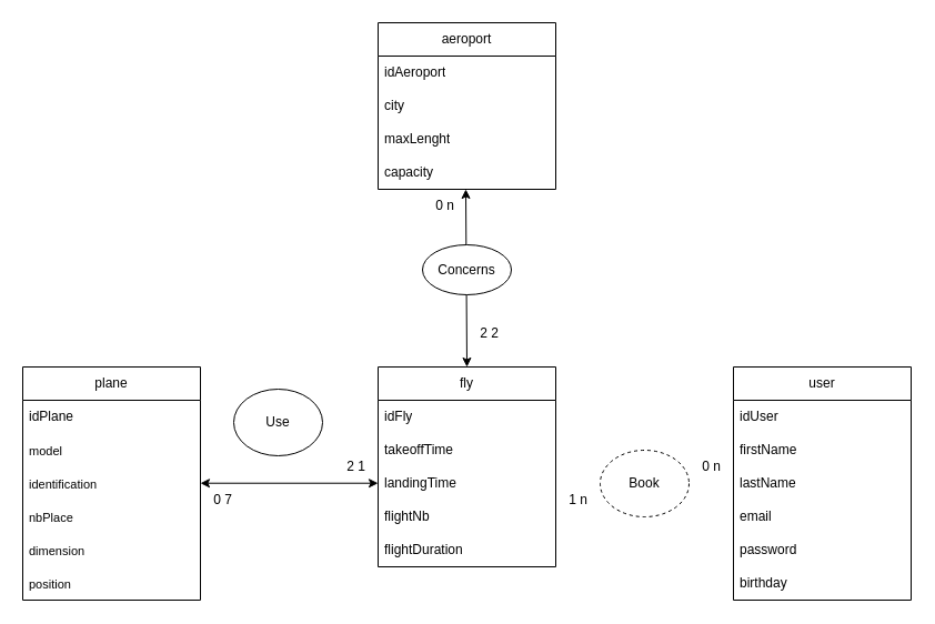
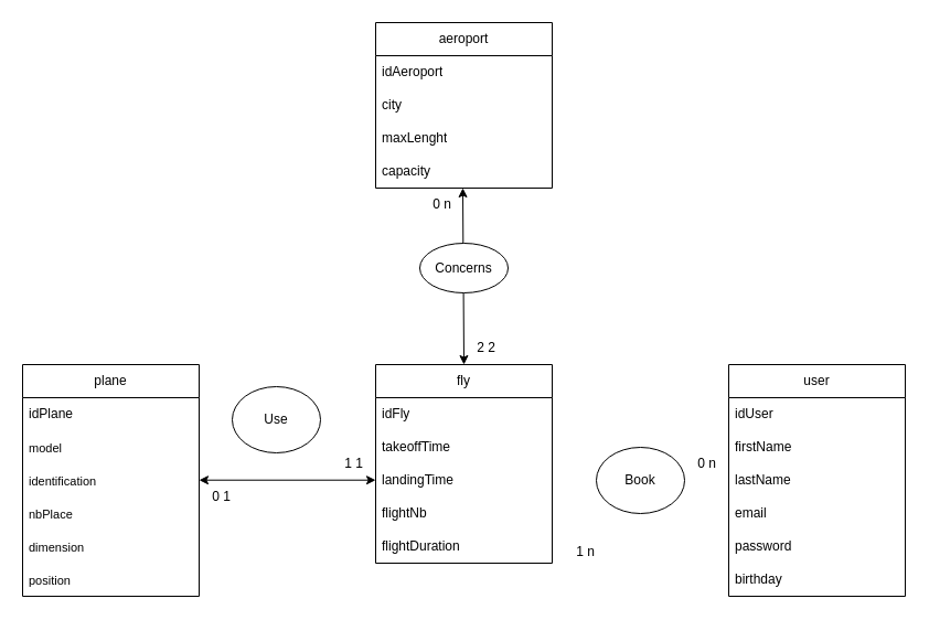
- <mxCell id="33" value="2 2" style="text;html=1;align=center;verticalAlign=middle;resizable=0;points=[];autosize=1;strokeColor=none;fillColor=none;" vertex="1" parent="1"><mxGeometry x="420" y="285" width="40" height="30" as="geometry" /></mxCell>
+ <mxCell id="33" value="2 2" style="text;html=1;align=center;verticalAlign=middle;resizable=0;points=[];autosize=1;strokeColor=none;fillColor=none;" vertex="1" parent="1"><mxGeometry x="420" y="300" width="40" height="30" as="geometry" /></mxCell>
- <mxCell id="37" value="2 1" style="text;html=1;align=center;verticalAlign=middle;resizable=0;points=[];autosize=1;strokeColor=none;fillColor=none;" vertex="1" parent="1"><mxGeometry x="300" y="405" width="40" height="30" as="geometry" /></mxCell>
+ <mxCell id="37" value="1 1" style="text;html=1;align=center;verticalAlign=middle;resizable=0;points=[];autosize=1;strokeColor=none;fillColor=none;" vertex="1" parent="1"><mxGeometry x="300" y="405" width="40" height="30" as="geometry" /></mxCell>
- <mxCell id="29" value="Book" style="ellipse;whiteSpace=wrap;html=1;dashed=1;" vertex="1" parent="1"><mxGeometry x="540" y="405" width="80" height="60" as="geometry" /></mxCell>
+ <mxCell id="29" value="Book" style="ellipse;whiteSpace=wrap;html=1;" vertex="1" parent="1"><mxGeometry x="540" y="405" width="80" height="60" as="geometry" /></mxCell>
- <mxCell id="36" value="0 7" style="text;html=1;align=center;verticalAlign=middle;resizable=0;points=[];autosize=1;strokeColor=none;fillColor=none;" vertex="1" parent="1"><mxGeometry x="180" y="435" width="40" height="30" as="geometry" /></mxCell>
+ <mxCell id="36" value="0 1" style="text;html=1;align=center;verticalAlign=middle;resizable=0;points=[];autosize=1;strokeColor=none;fillColor=none;" vertex="1" parent="1"><mxGeometry x="180" y="435" width="40" height="30" as="geometry" /></mxCell>
- <mxCell id="28" value="1 n" style="text;html=1;align=center;verticalAlign=middle;resizable=0;points=[];autosize=1;strokeColor=none;fillColor=none;" vertex="1" parent="1"><mxGeometry x="500" y="435" width="40" height="30" as="geometry" /></mxCell>
+ <mxCell id="28" value="1 n" style="text;html=1;align=center;verticalAlign=middle;resizable=0;points=[];autosize=1;strokeColor=none;fillColor=none;" vertex="1" parent="1"><mxGeometry x="510" y="485" width="40" height="30" as="geometry" /></mxCell>
